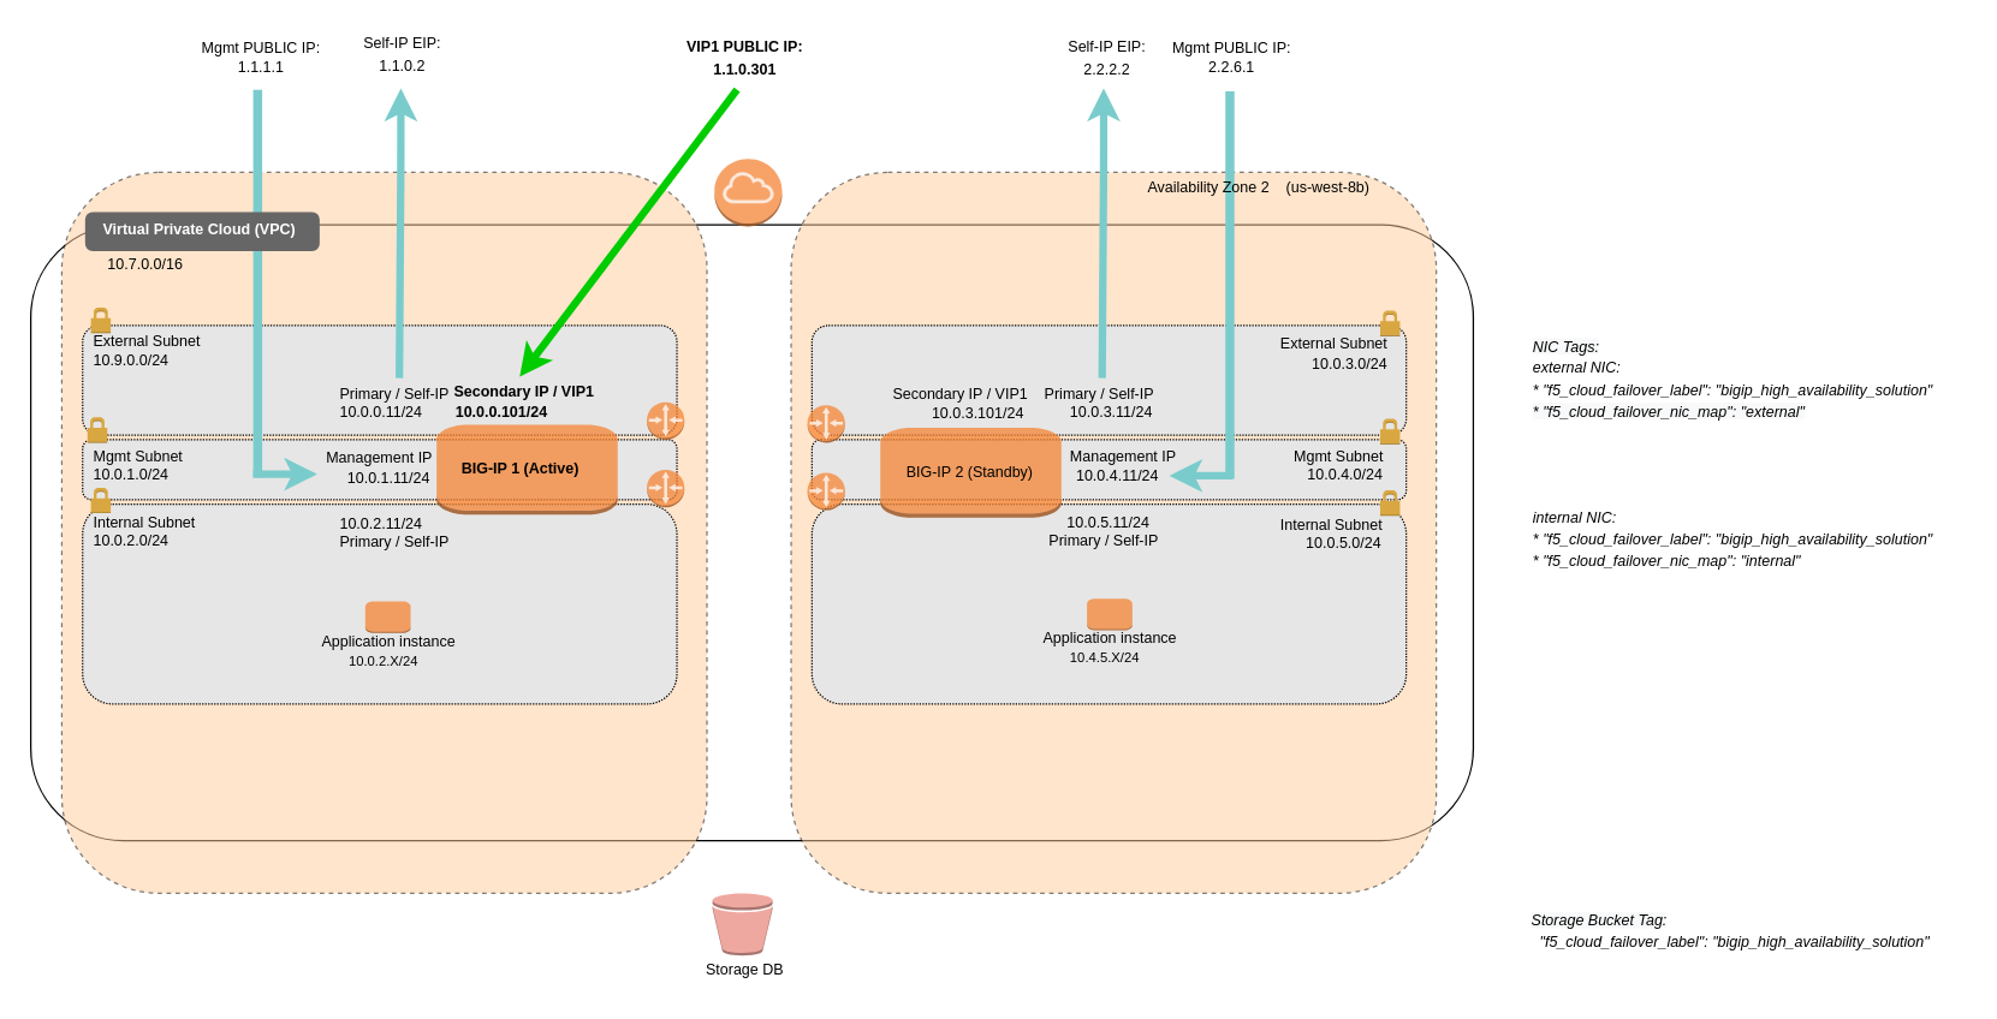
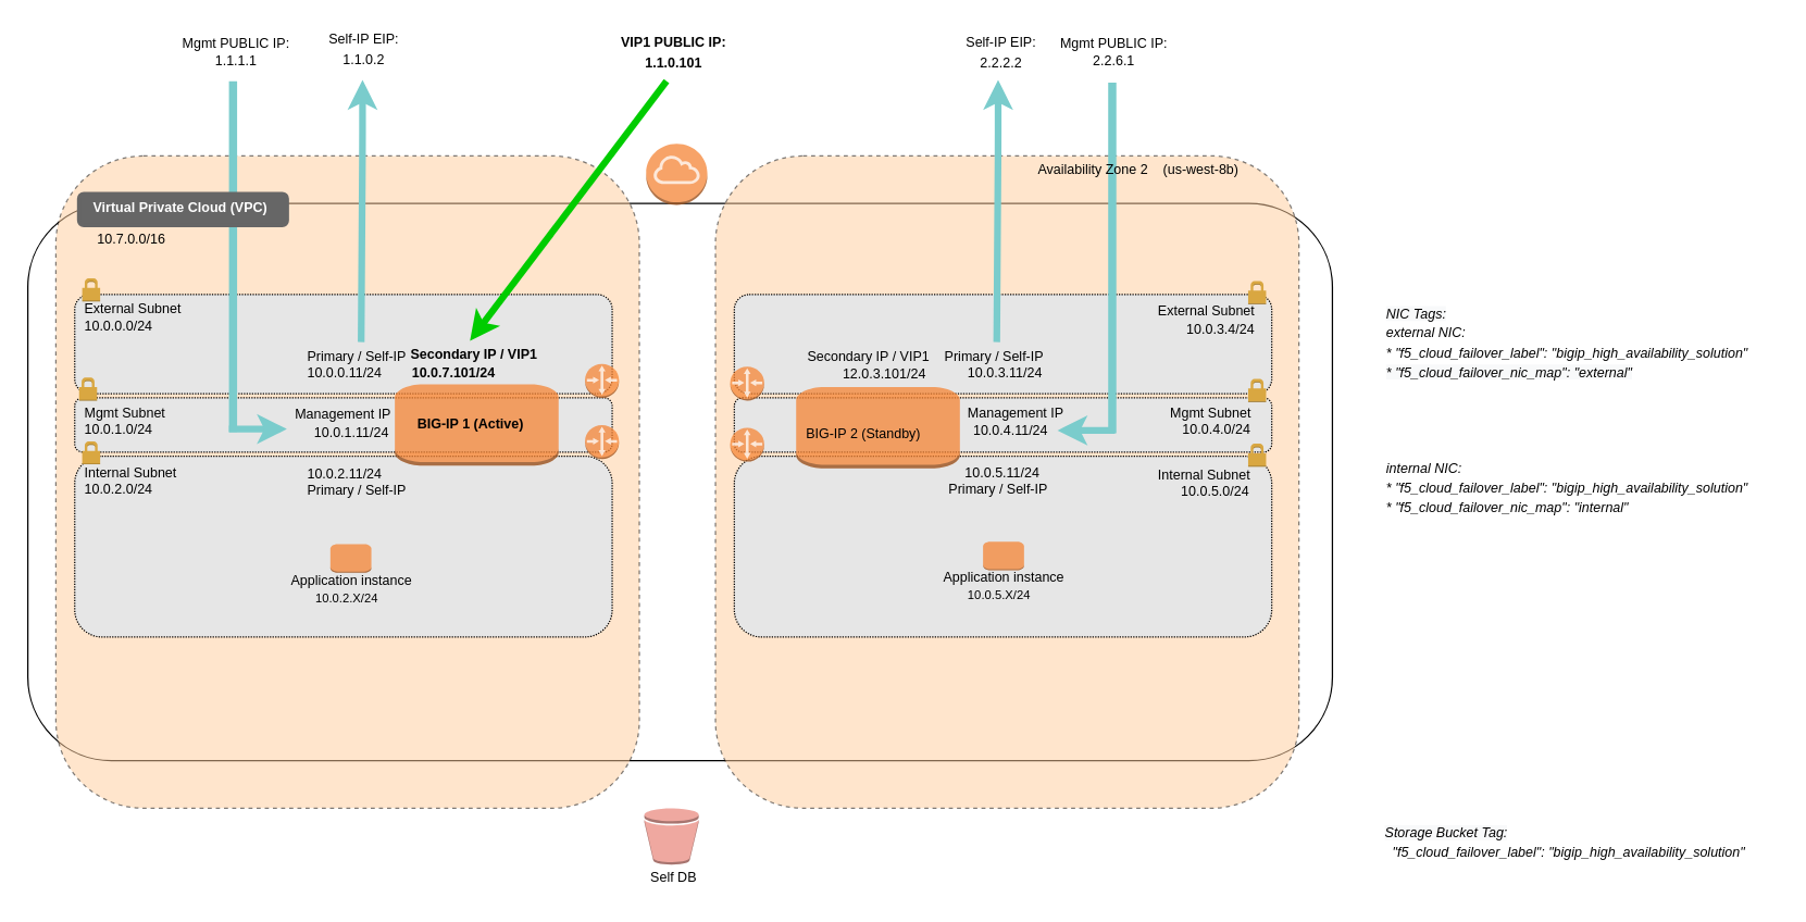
- <mxCell id="17" value="&lt;font style=&quot;font-size: 10px&quot;&gt;&lt;b&gt;VIP1 PUBLIC IP:&lt;br&gt;1.1.0.301&lt;/b&gt;&lt;br&gt;&lt;/font&gt;" style="text;html=1;align=center;verticalAlign=middle;resizable=0;points=[];autosize=1;" parent="1" vertex="1"><mxGeometry x="449.874" y="22" width="90" height="30" as="geometry" /></mxCell>
+ <mxCell id="17" value="&lt;font style=&quot;font-size: 10px&quot;&gt;&lt;b&gt;VIP1 PUBLIC IP:&lt;br&gt;1.1.0.101&lt;/b&gt;&lt;br&gt;&lt;/font&gt;" style="text;html=1;align=center;verticalAlign=middle;resizable=0;points=[];autosize=1;" parent="1" vertex="1"><mxGeometry x="449.874" y="22" width="90" height="30" as="geometry" /></mxCell>
- <mxCell id="7" value="&lt;font style=&quot;font-size: 10px&quot;&gt;10.9.0.0/24&lt;/font&gt;" style="text;html=1;align=left;verticalAlign=middle;resizable=0;points=[];autosize=1;" parent="1" vertex="1"><mxGeometry x="60" y="228.999" width="70" height="20" as="geometry" /></mxCell>
+ <mxCell id="7" value="&lt;font style=&quot;font-size: 10px&quot;&gt;10.0.0.0/24&lt;/font&gt;" style="text;html=1;align=left;verticalAlign=middle;resizable=0;points=[];autosize=1;" parent="1" vertex="1"><mxGeometry x="60" y="228.999" width="70" height="20" as="geometry" /></mxCell>
- <mxCell id="48" value="&lt;font style=&quot;font-size: 10px&quot;&gt;10.0.3.0/24&lt;/font&gt;" style="text;html=1;align=left;verticalAlign=middle;resizable=0;points=[];autosize=1;" parent="1" vertex="1"><mxGeometry x="871.37" y="230.999" width="70" height="20" as="geometry" /></mxCell>
+ <mxCell id="48" value="&lt;font style=&quot;font-size: 10px&quot;&gt;10.0.3.4/24&lt;/font&gt;" style="text;html=1;align=left;verticalAlign=middle;resizable=0;points=[];autosize=1;" parent="1" vertex="1"><mxGeometry x="871.37" y="230.999" width="70" height="20" as="geometry" /></mxCell>
- <mxCell id="13" value="&lt;font style=&quot;font-size: 10px&quot;&gt;&lt;span&gt;10.0.0.101/24&lt;/span&gt;&lt;/font&gt;" style="text;html=1;align=left;verticalAlign=middle;resizable=0;points=[];autosize=1;fontStyle=1" parent="1" vertex="1"><mxGeometry x="301.004" y="262.999" width="80" height="20" as="geometry" /></mxCell>
+ <mxCell id="13" value="&lt;font style=&quot;font-size: 10px&quot;&gt;&lt;span&gt;10.0.7.101/24&lt;/span&gt;&lt;/font&gt;" style="text;html=1;align=left;verticalAlign=middle;resizable=0;points=[];autosize=1;fontStyle=1" parent="1" vertex="1"><mxGeometry x="301.004" y="262.999" width="80" height="20" as="geometry" /></mxCell>
- <mxCell id="53" value="&lt;font style=&quot;font-size: 10px&quot;&gt;&lt;span&gt;10.0.3.101/24&lt;/span&gt;&lt;/font&gt;" style="text;html=1;align=left;verticalAlign=middle;resizable=0;points=[];autosize=1;fontStyle=0" parent="1" vertex="1"><mxGeometry x="618.374" y="263.999" width="80" height="20" as="geometry" /></mxCell>
+ <mxCell id="53" value="&lt;font style=&quot;font-size: 10px&quot;&gt;&lt;span&gt;12.0.3.101/24&lt;/span&gt;&lt;/font&gt;" style="text;html=1;align=left;verticalAlign=middle;resizable=0;points=[];autosize=1;fontStyle=0" parent="1" vertex="1"><mxGeometry x="618.374" y="263.999" width="80" height="20" as="geometry" /></mxCell>
- <mxCell id="58" value="&lt;font style=&quot;font-size: 10px&quot;&gt;BIG-IP 2 (Standby)&lt;/font&gt;" style="text;html=1;align=left;verticalAlign=middle;resizable=0;points=[];autosize=1;" parent="1" vertex="1"><mxGeometry x="600.624" y="302.999" width="100" height="20" as="geometry" /></mxCell>
+ <mxCell id="58" value="&lt;font style=&quot;font-size: 10px&quot;&gt;BIG-IP 2 (Standby)&lt;/font&gt;" style="text;html=1;align=left;verticalAlign=middle;resizable=0;points=[];autosize=1;" parent="1" vertex="1"><mxGeometry x="590.624" y="307.999" width="100" height="20" as="geometry" /></mxCell>
- <mxCell id="84" value="&lt;font style=&quot;font-size: 9px&quot;&gt;10.4.5.X/24&lt;/font&gt;" style="text;html=1;align=left;verticalAlign=middle;resizable=0;points=[];autosize=1;" vertex="1" parent="1"><mxGeometry x="710.134" y="427.499" width="60" height="20" as="geometry" /></mxCell>
+ <mxCell id="84" value="&lt;font style=&quot;font-size: 9px&quot;&gt;10.0.5.X/24&lt;/font&gt;" style="text;html=1;align=left;verticalAlign=middle;resizable=0;points=[];autosize=1;" vertex="1" parent="1"><mxGeometry x="710.134" y="427.499" width="60" height="20" as="geometry" /></mxCell>
- <mxCell id="43" value="&lt;font style=&quot;font-size: 10px&quot;&gt;Storage DB&lt;/font&gt;" style="text;html=1;align=center;verticalAlign=middle;resizable=0;points=[];autosize=1;" parent="1" vertex="1"><mxGeometry x="460.004" y="635.499" width="70" height="20" as="geometry" /></mxCell>
+ <mxCell id="43" value="&lt;font style=&quot;font-size: 10px&quot;&gt;Self DB&lt;/font&gt;" style="text;html=1;align=center;verticalAlign=middle;resizable=0;points=[];autosize=1;" parent="1" vertex="1"><mxGeometry x="460.004" y="635.499" width="70" height="20" as="geometry" /></mxCell>
